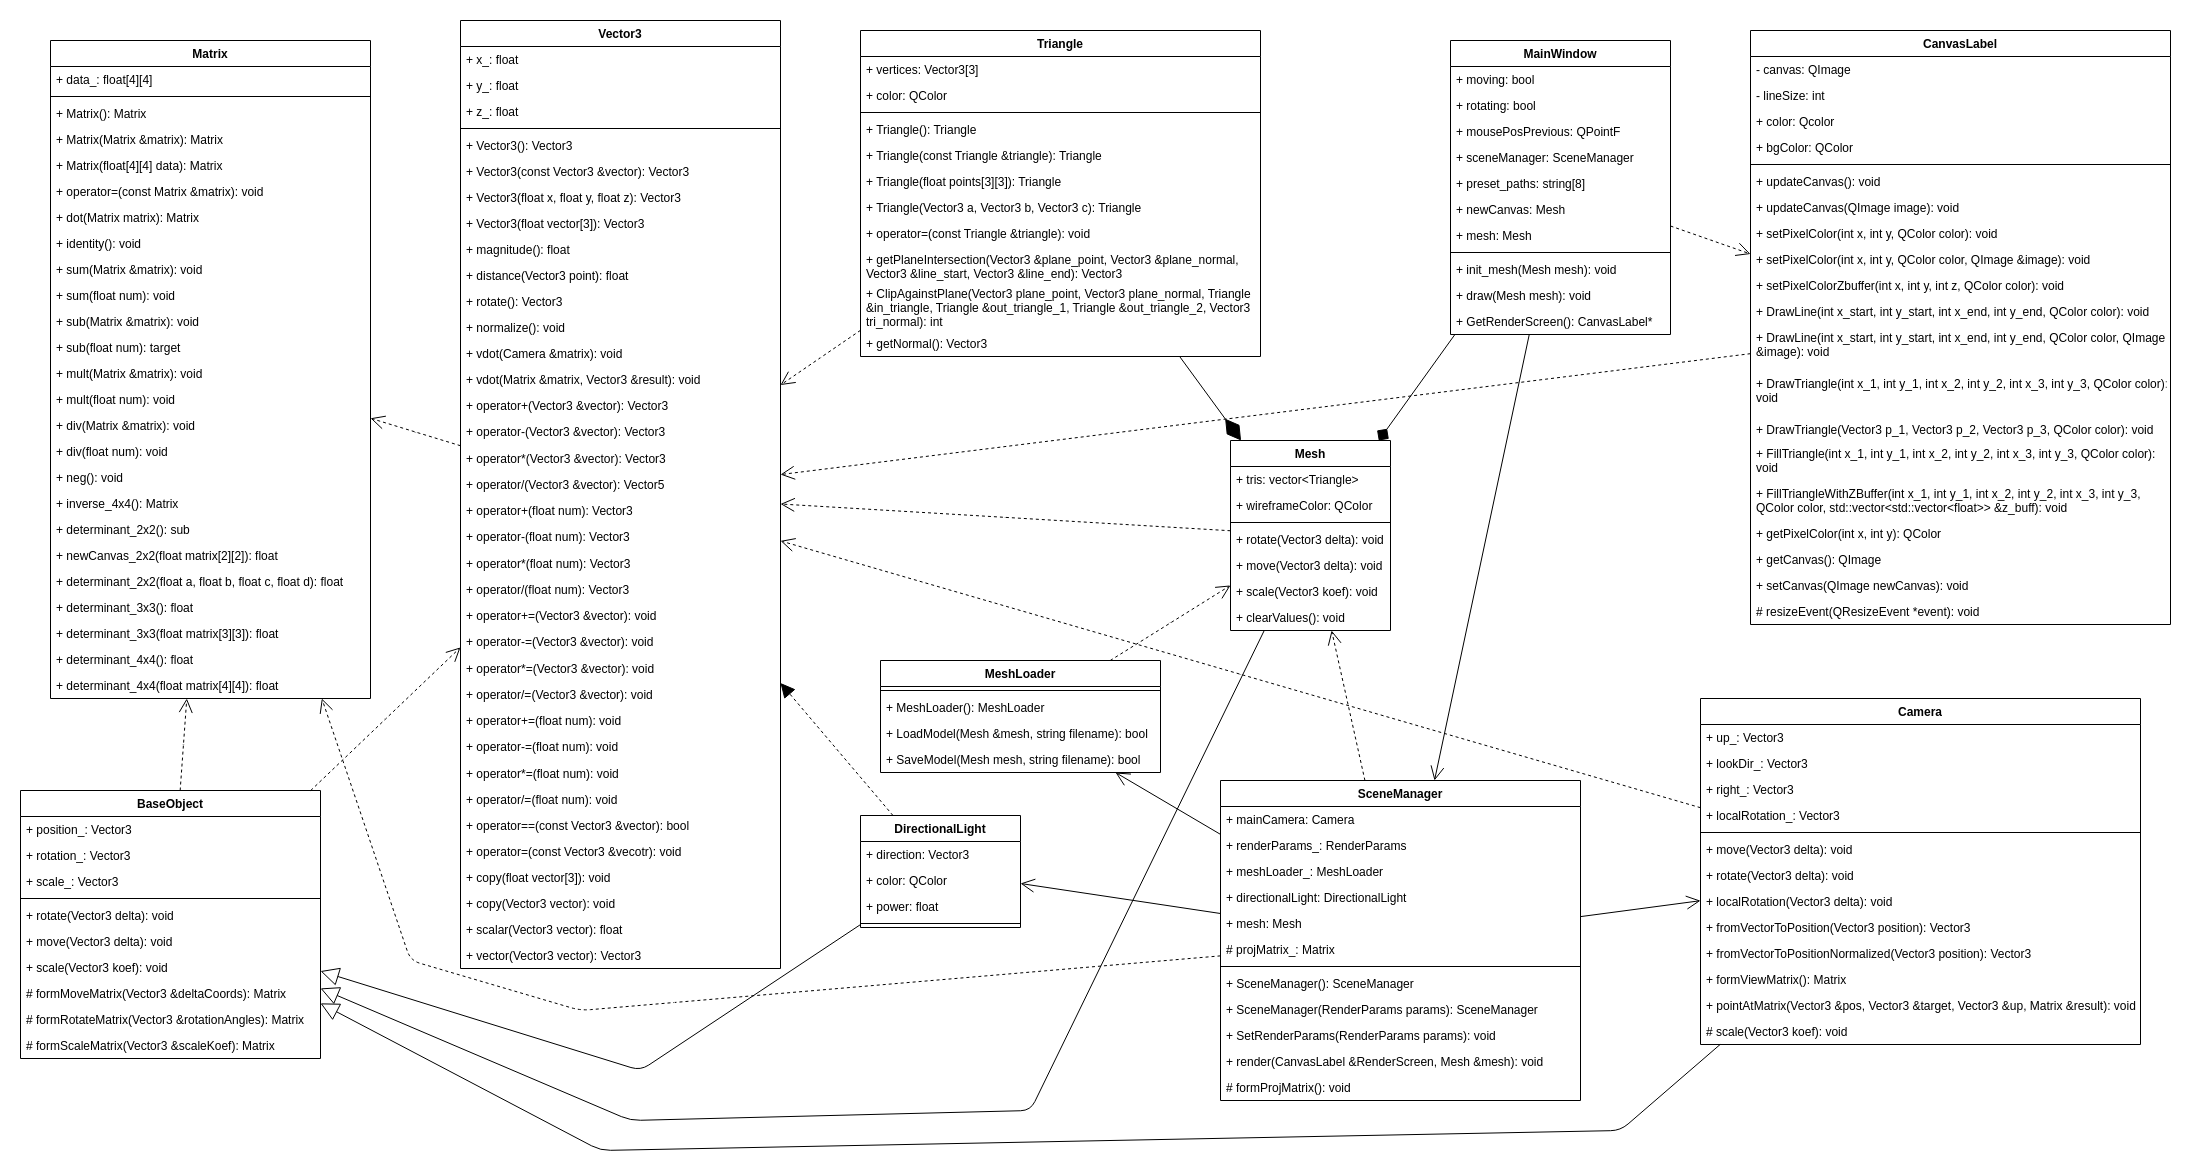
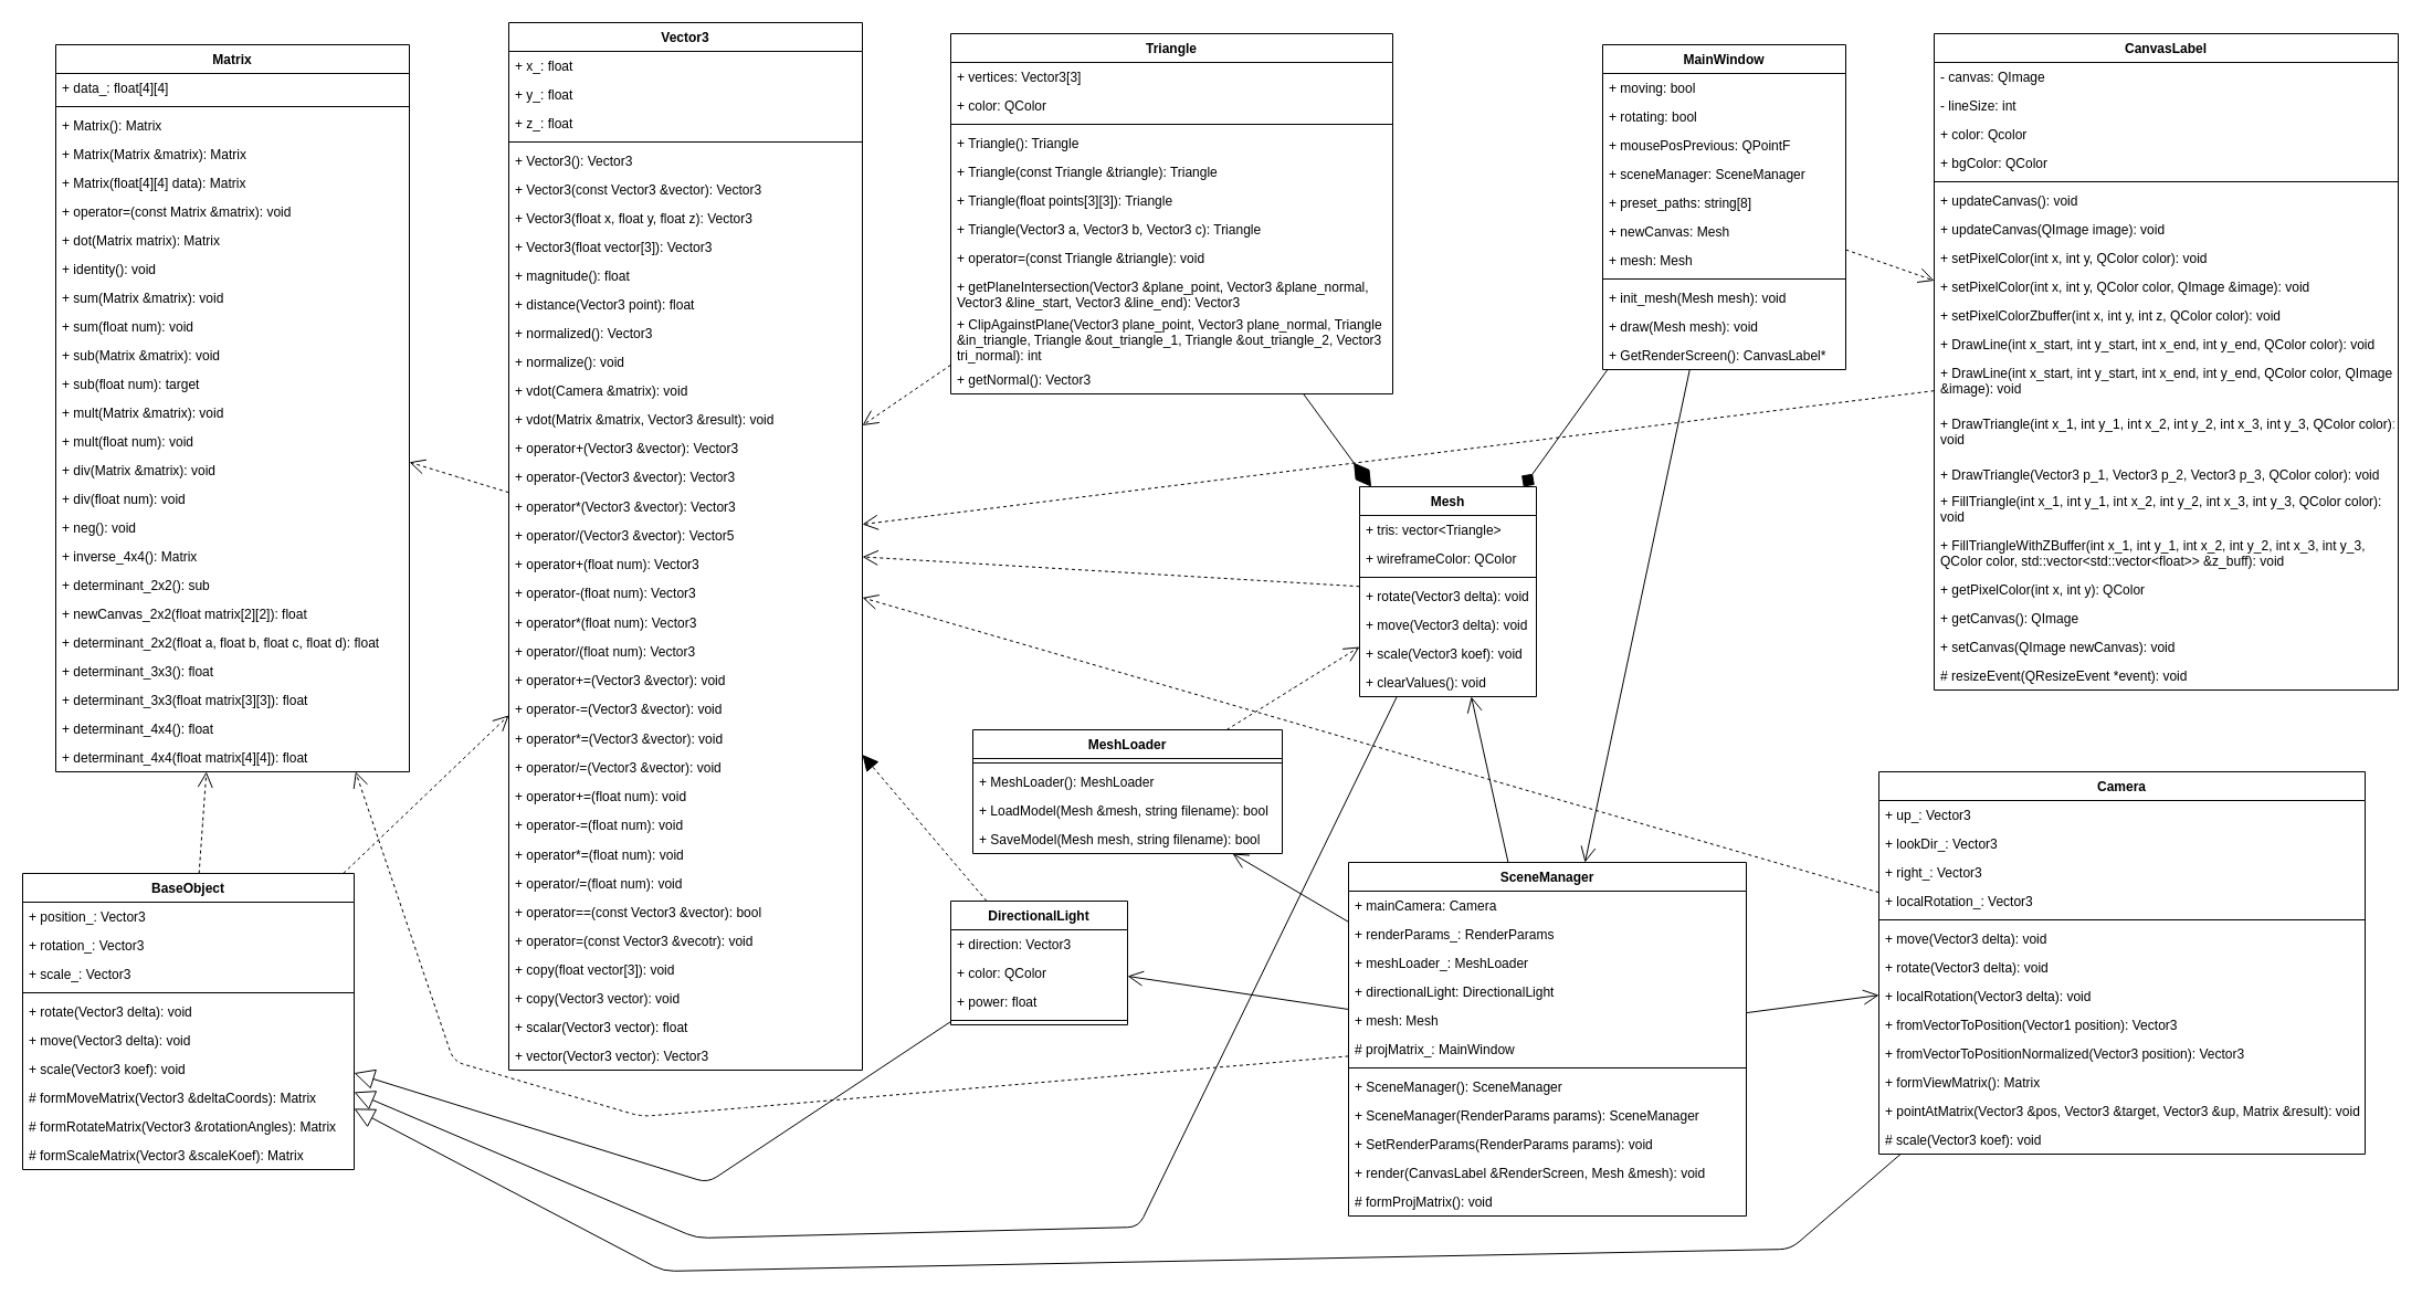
- <mxCell id="39" value="+ rotate(): Vector3" style="text;strokeColor=none;fillColor=none;align=left;verticalAlign=top;spacingLeft=4;spacingRight=4;overflow=hidden;rotatable=0;points=[[0,0.5],[1,0.5]];portConstraint=eastwest;" parent="28" vertex="1"><mxGeometry y="268" width="320" height="26" as="geometry" /></mxCell>
+ <mxCell id="39" value="+ normalized(): Vector3" style="text;strokeColor=none;fillColor=none;align=left;verticalAlign=top;spacingLeft=4;spacingRight=4;overflow=hidden;rotatable=0;points=[[0,0.5],[1,0.5]];portConstraint=eastwest;" parent="28" vertex="1"><mxGeometry y="268" width="320" height="26" as="geometry" /></mxCell>
- <mxCell id="178" value="" style="endArrow=open;endFill=1;endSize=12;html=1;fontSize=12;align=center;dashed=1;" parent="1" source="164" target="92" edge="1"><mxGeometry width="160" relative="1" as="geometry"><mxPoint x="516.517" y="1930" as="sourcePoint" /><mxPoint x="470.001" y="1686" as="targetPoint" /></mxGeometry></mxCell>
+ <mxCell id="178" value="" style="endArrow=open;endFill=1;endSize=12;html=1;fontSize=12;align=center;" parent="1" source="164" target="92" edge="1"><mxGeometry width="160" relative="1" as="geometry"><mxPoint x="516.517" y="1930" as="sourcePoint" /><mxPoint x="470.001" y="1686" as="targetPoint" /></mxGeometry></mxCell>
- <mxCell id="111" value="+ fromVectorToPosition(Vector3 position): Vector3" style="text;strokeColor=none;fillColor=none;align=left;verticalAlign=top;spacingLeft=4;spacingRight=4;overflow=hidden;rotatable=0;points=[[0,0.5],[1,0.5]];portConstraint=eastwest;" parent="102" vertex="1"><mxGeometry y="216" width="440" height="26" as="geometry" /></mxCell>
+ <mxCell id="111" value="+ fromVectorToPosition(Vector1 position): Vector3" style="text;strokeColor=none;fillColor=none;align=left;verticalAlign=top;spacingLeft=4;spacingRight=4;overflow=hidden;rotatable=0;points=[[0,0.5],[1,0.5]];portConstraint=eastwest;" parent="102" vertex="1"><mxGeometry y="216" width="440" height="26" as="geometry" /></mxCell>
- <mxCell id="170" value="# projMatrix_: Matrix" style="text;strokeColor=none;fillColor=none;align=left;verticalAlign=top;spacingLeft=4;spacingRight=4;overflow=hidden;rotatable=0;points=[[0,0.5],[1,0.5]];portConstraint=eastwest;" parent="164" vertex="1"><mxGeometry y="156" width="360" height="26" as="geometry" /></mxCell>
+ <mxCell id="170" value="# projMatrix_: MainWindow" style="text;strokeColor=none;fillColor=none;align=left;verticalAlign=top;spacingLeft=4;spacingRight=4;overflow=hidden;rotatable=0;points=[[0,0.5],[1,0.5]];portConstraint=eastwest;" parent="164" vertex="1"><mxGeometry y="156" width="360" height="26" as="geometry" /></mxCell>
